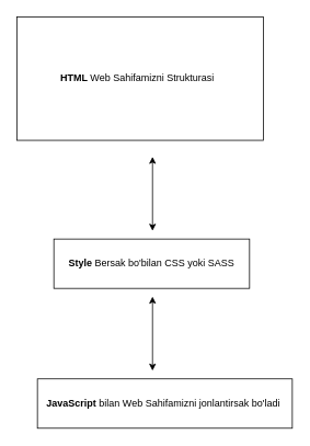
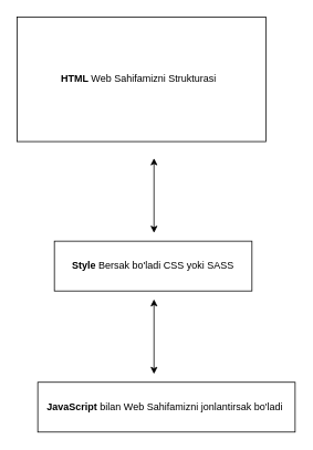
- <mxCell id="4" value="&lt;b&gt;Style &lt;/b&gt;Bersak bo'bilan CSS yoki SASS" style="rounded=0;whiteSpace=wrap;html=1;strokeColor=default;fillColor=none;" vertex="1" parent="1"><mxGeometry x="65" y="290" width="238" height="60" as="geometry" /></mxCell>
+ <mxCell id="4" value="&lt;b&gt;Style &lt;/b&gt;Bersak bo'ladi CSS yoki SASS" style="rounded=0;whiteSpace=wrap;html=1;strokeColor=default;fillColor=none;" vertex="1" parent="1"><mxGeometry x="65" y="290" width="238" height="60" as="geometry" /></mxCell>
